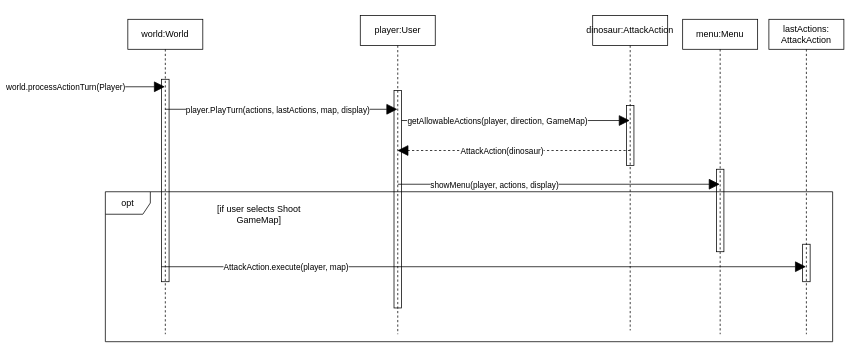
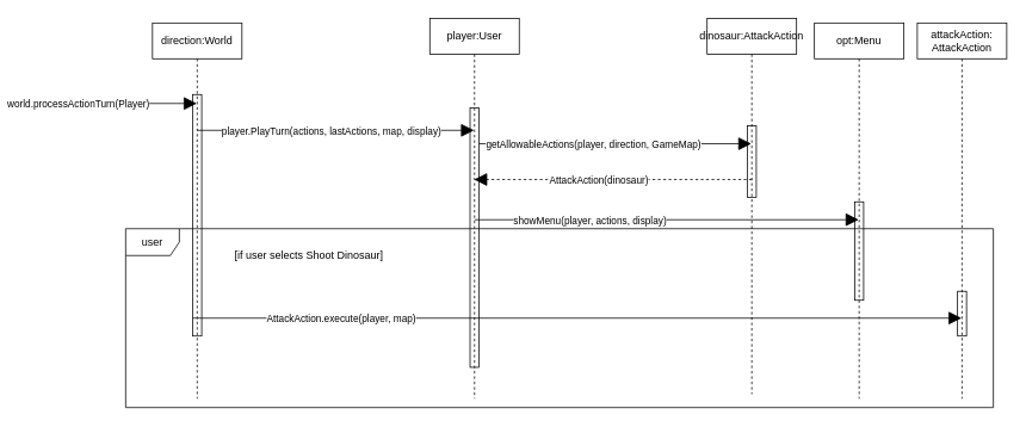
- <mxCell id="2" value="world:World" style="shape=umlLifeline;perimeter=lifelinePerimeter;whiteSpace=wrap;html=1;container=1;collapsible=0;recursiveResize=0;outlineConnect=0;" parent="1" vertex="1"><mxGeometry x="170" y="25" width="100" height="420" as="geometry" /></mxCell>
+ <mxCell id="2" value="direction:World" style="shape=umlLifeline;perimeter=lifelinePerimeter;whiteSpace=wrap;html=1;container=1;collapsible=0;recursiveResize=0;outlineConnect=0;" parent="1" vertex="1"><mxGeometry x="170" y="25" width="100" height="420" as="geometry" /></mxCell>
- <mxCell id="22" value="menu:Menu" style="shape=umlLifeline;perimeter=lifelinePerimeter;whiteSpace=wrap;html=1;container=1;collapsible=0;recursiveResize=0;outlineConnect=0;fillColor=none;" parent="1" vertex="1"><mxGeometry x="910" y="25" width="100" height="420" as="geometry" /></mxCell>
+ <mxCell id="22" value="opt:Menu" style="shape=umlLifeline;perimeter=lifelinePerimeter;whiteSpace=wrap;html=1;container=1;collapsible=0;recursiveResize=0;outlineConnect=0;fillColor=none;" parent="1" vertex="1"><mxGeometry x="910" y="25" width="100" height="420" as="geometry" /></mxCell>
- <mxCell id="20" value="lastActions:&lt;br&gt;AttackAction" style="shape=umlLifeline;perimeter=lifelinePerimeter;whiteSpace=wrap;html=1;container=1;collapsible=0;recursiveResize=0;outlineConnect=0;" parent="1" vertex="1"><mxGeometry x="1025" y="25" width="100" height="420" as="geometry" /></mxCell>
+ <mxCell id="20" value="attackAction:&lt;br&gt;AttackAction" style="shape=umlLifeline;perimeter=lifelinePerimeter;whiteSpace=wrap;html=1;container=1;collapsible=0;recursiveResize=0;outlineConnect=0;" parent="1" vertex="1"><mxGeometry x="1025" y="25" width="100" height="420" as="geometry" /></mxCell>
- <mxCell id="18" value="opt" style="shape=umlFrame;whiteSpace=wrap;html=1;" parent="1" vertex="1"><mxGeometry x="140" y="255" width="970" height="200" as="geometry" /></mxCell>
+ <mxCell id="18" value="user" style="shape=umlFrame;whiteSpace=wrap;html=1;" parent="1" vertex="1"><mxGeometry x="140" y="255" width="970" height="200" as="geometry" /></mxCell>
- <mxCell id="19" value="[if user selects Shoot GameMap]" style="text;html=1;strokeColor=none;fillColor=none;align=center;verticalAlign=middle;whiteSpace=wrap;rounded=0;" parent="1" vertex="1"><mxGeometry x="260" y="275" width="170" height="20" as="geometry" /></mxCell>
+ <mxCell id="19" value="[if user selects Shoot Dinosaur]" style="text;html=1;strokeColor=none;fillColor=none;align=center;verticalAlign=middle;whiteSpace=wrap;rounded=0;" parent="1" vertex="1"><mxGeometry x="260" y="275" width="170" height="20" as="geometry" /></mxCell>
